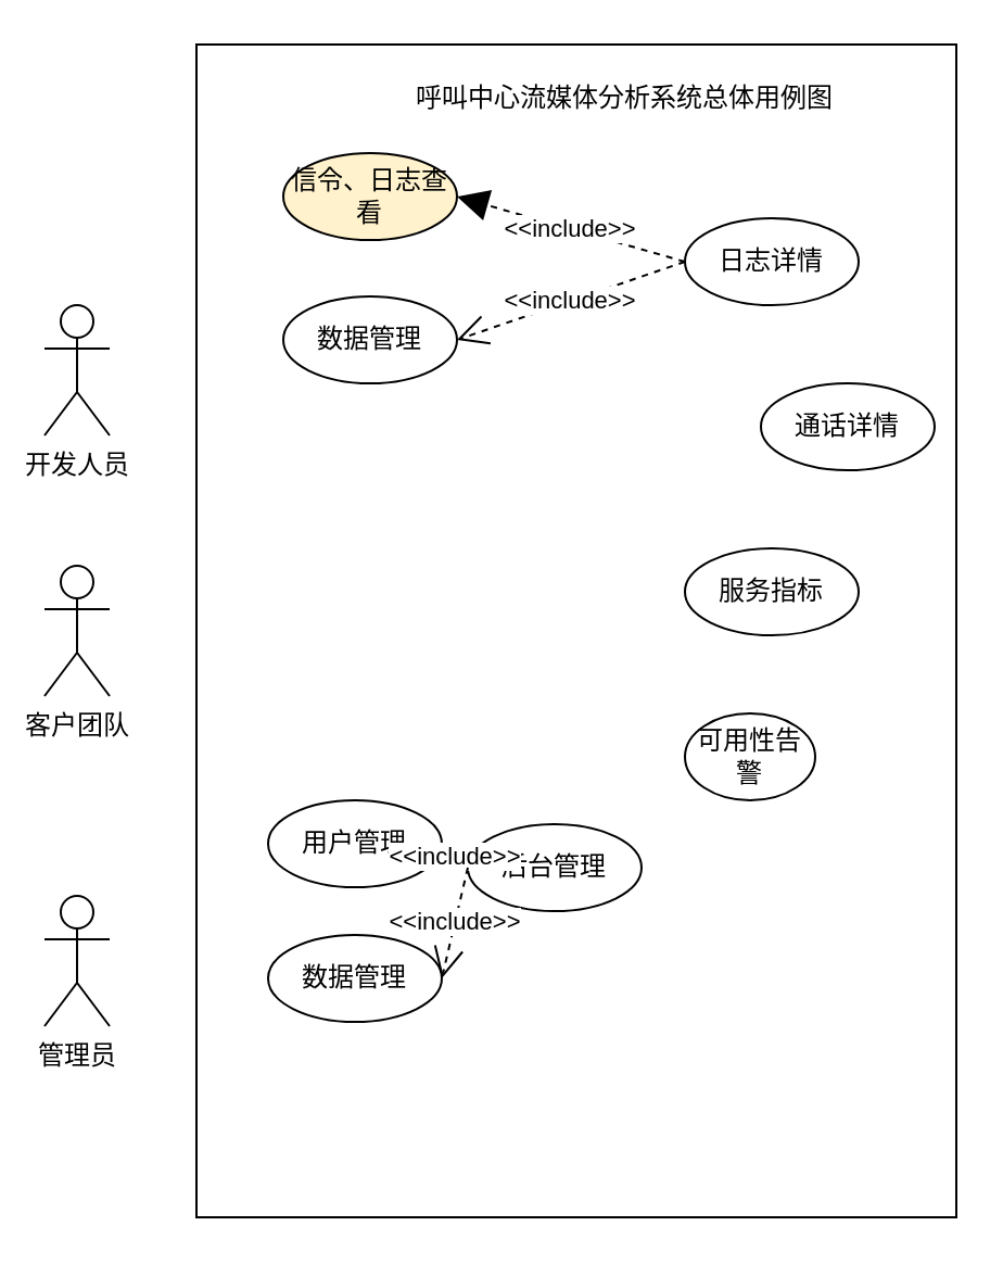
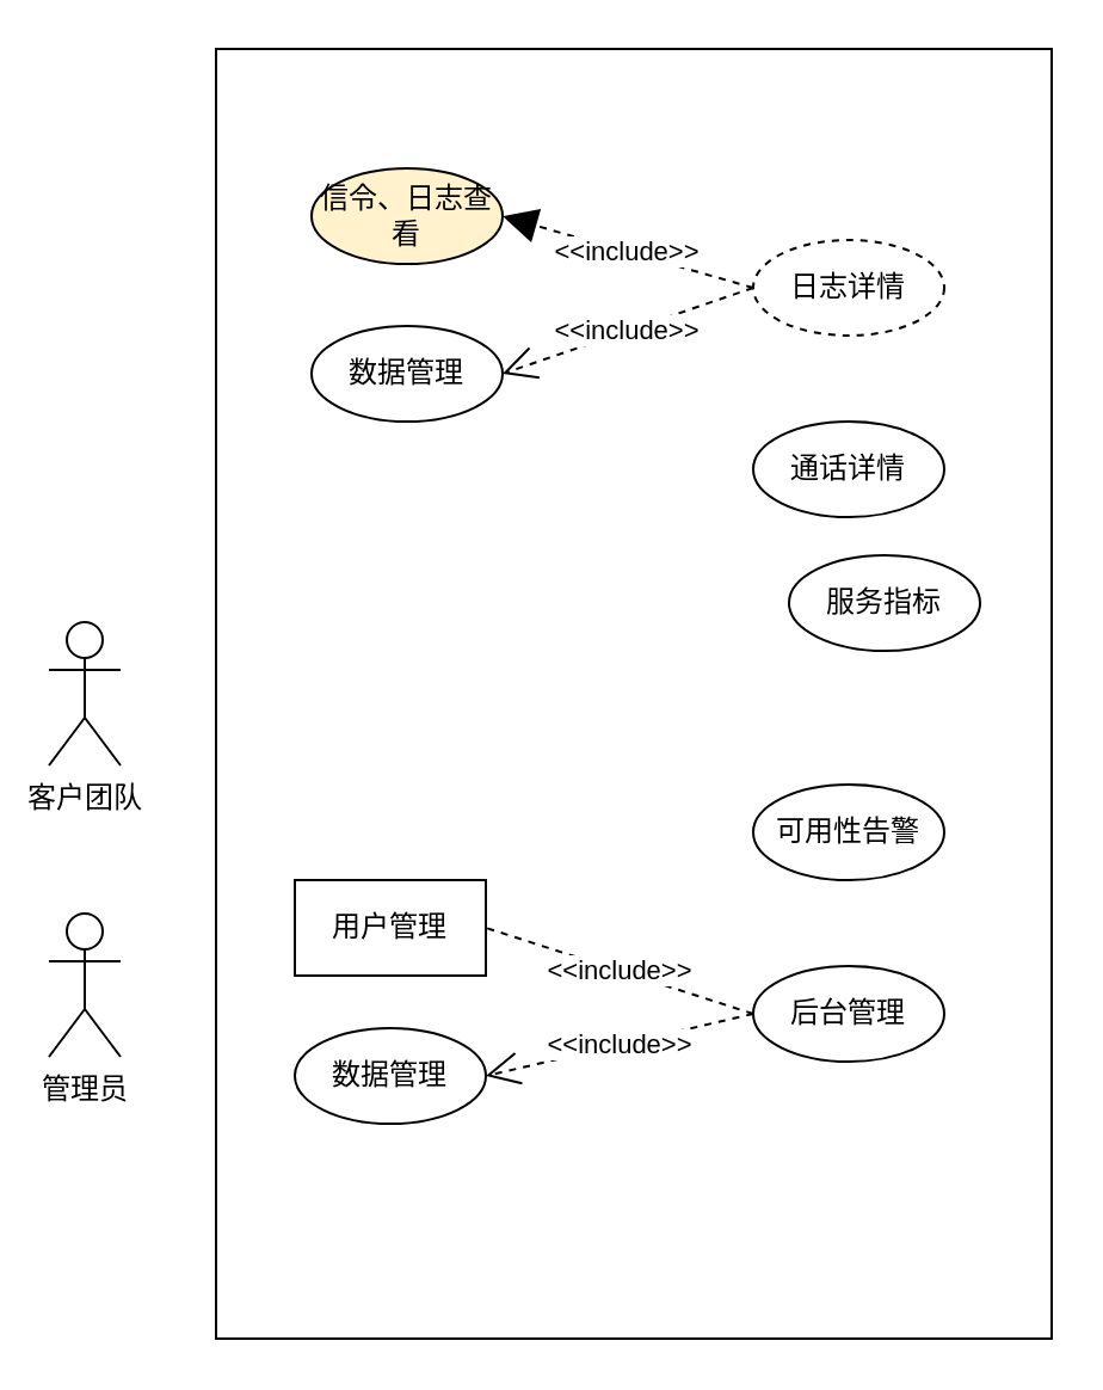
- <mxCell id="13" value="呼叫中心流媒体分析系统总体用例图" style="text;html=1;strokeColor=none;fillColor=none;align=center;verticalAlign=middle;whiteSpace=wrap;rounded=0;" vertex="1" parent="1"><mxGeometry x="190" y="30" width="195" height="30" as="geometry" /></mxCell>
- <mxCell id="7" value="日志详情" style="ellipse;whiteSpace=wrap;html=1;movable=1;resizable=1;rotatable=1;deletable=1;editable=1;locked=0;connectable=1;" vertex="1" parent="1"><mxGeometry x="315" y="100" width="80" height="40" as="geometry" /></mxCell>
+ <mxCell id="7" value="日志详情" style="ellipse;whiteSpace=wrap;html=1;movable=1;resizable=1;rotatable=1;deletable=1;editable=1;locked=0;connectable=1;dashed=1;" vertex="1" parent="1"><mxGeometry x="315" y="100" width="80" height="40" as="geometry" /></mxCell>
- <mxCell id="3" value="开发人员" style="shape=umlActor;verticalLabelPosition=bottom;verticalAlign=top;html=1;outlineConnect=0;" vertex="1" parent="1"><mxGeometry x="20" y="140" width="30" height="60" as="geometry" /></mxCell>
- <mxCell id="5" value="通话详情" style="ellipse;whiteSpace=wrap;html=1;movable=1;resizable=1;rotatable=1;deletable=1;editable=1;locked=0;connectable=1;" vertex="1" parent="1"><mxGeometry x="350" y="176" width="80" height="40" as="geometry" /></mxCell>
+ <mxCell id="5" value="通话详情" style="ellipse;whiteSpace=wrap;html=1;movable=1;resizable=1;rotatable=1;deletable=1;editable=1;locked=0;connectable=1;" vertex="1" parent="1"><mxGeometry x="315" y="176" width="80" height="40" as="geometry" /></mxCell>
- <mxCell id="8" value="服务指标" style="ellipse;whiteSpace=wrap;html=1;movable=1;resizable=1;rotatable=1;deletable=1;editable=1;locked=0;connectable=1;" vertex="1" parent="1"><mxGeometry x="315" y="252" width="80" height="40" as="geometry" /></mxCell>
+ <mxCell id="8" value="服务指标" style="ellipse;whiteSpace=wrap;html=1;movable=1;resizable=1;rotatable=1;deletable=1;editable=1;locked=0;connectable=1;" vertex="1" parent="1"><mxGeometry x="330" y="232" width="80" height="40" as="geometry" /></mxCell>
- <mxCell id="9" value="可用性告警" style="ellipse;whiteSpace=wrap;html=1;movable=1;resizable=1;rotatable=1;deletable=1;editable=1;locked=0;connectable=1;" vertex="1" parent="1"><mxGeometry x="315" y="328" width="60" height="40" as="geometry" /></mxCell>
+ <mxCell id="9" value="可用性告警" style="ellipse;whiteSpace=wrap;html=1;movable=1;resizable=1;rotatable=1;deletable=1;editable=1;locked=0;connectable=1;" vertex="1" parent="1"><mxGeometry x="315" y="328" width="80" height="40" as="geometry" /></mxCell>
- <mxCell id="16" value="用户管理" style="ellipse;whiteSpace=wrap;html=1;" vertex="1" parent="1"><mxGeometry x="123" y="368" width="80" height="40" as="geometry" /></mxCell>
+ <mxCell id="16" value="用户管理" style="whiteSpace=wrap;html=1;rounded=0;" vertex="1" parent="1"><mxGeometry x="123" y="368" width="80" height="40" as="geometry" /></mxCell>
- <mxCell id="10" value="后台管理" style="ellipse;whiteSpace=wrap;html=1;movable=1;resizable=1;rotatable=1;deletable=1;editable=1;locked=0;connectable=1;" vertex="1" parent="1"><mxGeometry x="215" y="379" width="80" height="40" as="geometry" /></mxCell>
+ <mxCell id="10" value="后台管理" style="ellipse;whiteSpace=wrap;html=1;movable=1;resizable=1;rotatable=1;deletable=1;editable=1;locked=0;connectable=1;" vertex="1" parent="1"><mxGeometry x="315" y="404" width="80" height="40" as="geometry" /></mxCell>
- <mxCell id="4" value="管理员" style="shape=umlActor;verticalLabelPosition=bottom;verticalAlign=top;html=1;outlineConnect=0;" vertex="1" parent="1"><mxGeometry x="20" y="412" width="30" height="60" as="geometry" /></mxCell>
+ <mxCell id="4" value="管理员" style="shape=umlActor;verticalLabelPosition=bottom;verticalAlign=top;html=1;outlineConnect=0;" vertex="1" parent="1"><mxGeometry x="20" y="382" width="30" height="60" as="geometry" /></mxCell>
